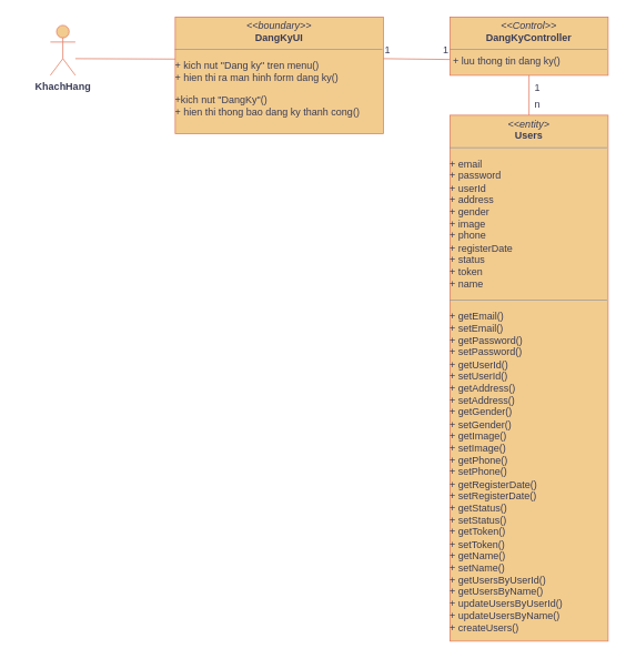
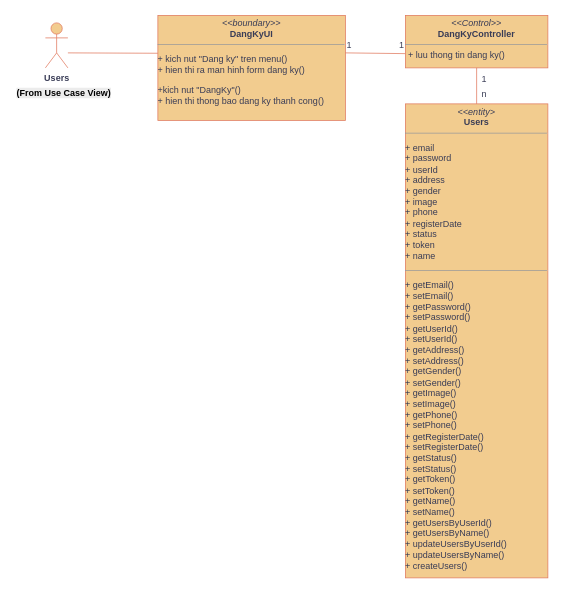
- <mxCell id="6" value="&lt;b&gt;KhachHang&lt;/b&gt;" style="shape=umlActor;verticalLabelPosition=bottom;verticalAlign=top;html=1;outlineConnect=0;textShadow=0;labelBorderColor=none;labelBackgroundColor=none;fillColor=#F2CC8F;strokeColor=#E07A5F;fontColor=#393C56;" vertex="1" parent="1"><mxGeometry x="60" y="30" width="30" height="60" as="geometry" /></mxCell>
+ <mxCell id="6" value="&lt;b&gt;Users&lt;/b&gt;" style="shape=umlActor;verticalLabelPosition=bottom;verticalAlign=top;html=1;outlineConnect=0;textShadow=0;labelBorderColor=none;labelBackgroundColor=none;fillColor=#F2CC8F;strokeColor=#E07A5F;fontColor=#393C56;" vertex="1" parent="1"><mxGeometry x="60" y="30" width="30" height="60" as="geometry" /></mxCell>
+ <mxCell id="14" value="&lt;b style=&quot;forced-color-adjust: none; color: rgb(0, 0, 0); font-family: Helvetica; font-size: 12px; font-style: normal; font-variant-ligatures: normal; font-variant-caps: normal; letter-spacing: normal; orphans: 2; text-align: center; text-indent: 0px; text-transform: none; widows: 2; word-spacing: 0px; -webkit-text-stroke-width: 0px; white-space: nowrap; background-color: rgb(236, 236, 236); text-decoration-thickness: initial; text-decoration-style: initial; text-decoration-color: initial;&quot;&gt;(From Use Case View)&lt;/b&gt;" style="text;whiteSpace=wrap;html=1;labelBackgroundColor=none;fontColor=#393C56;" vertex="1" parent="1"><mxGeometry x="20" y="110" width="160" height="40" as="geometry" /></mxCell>
